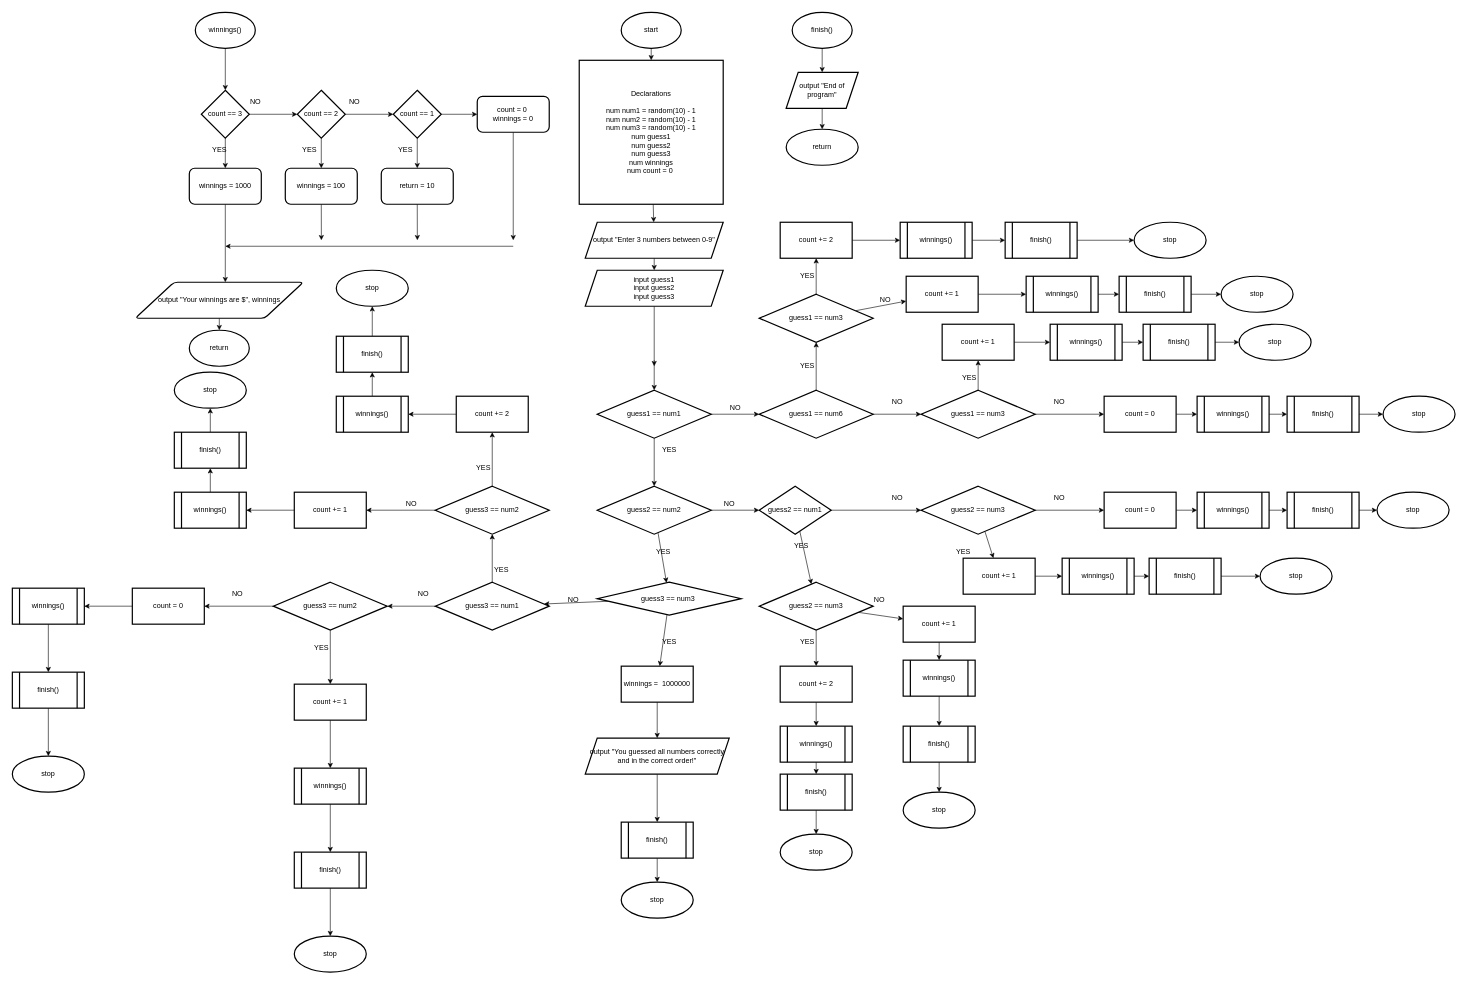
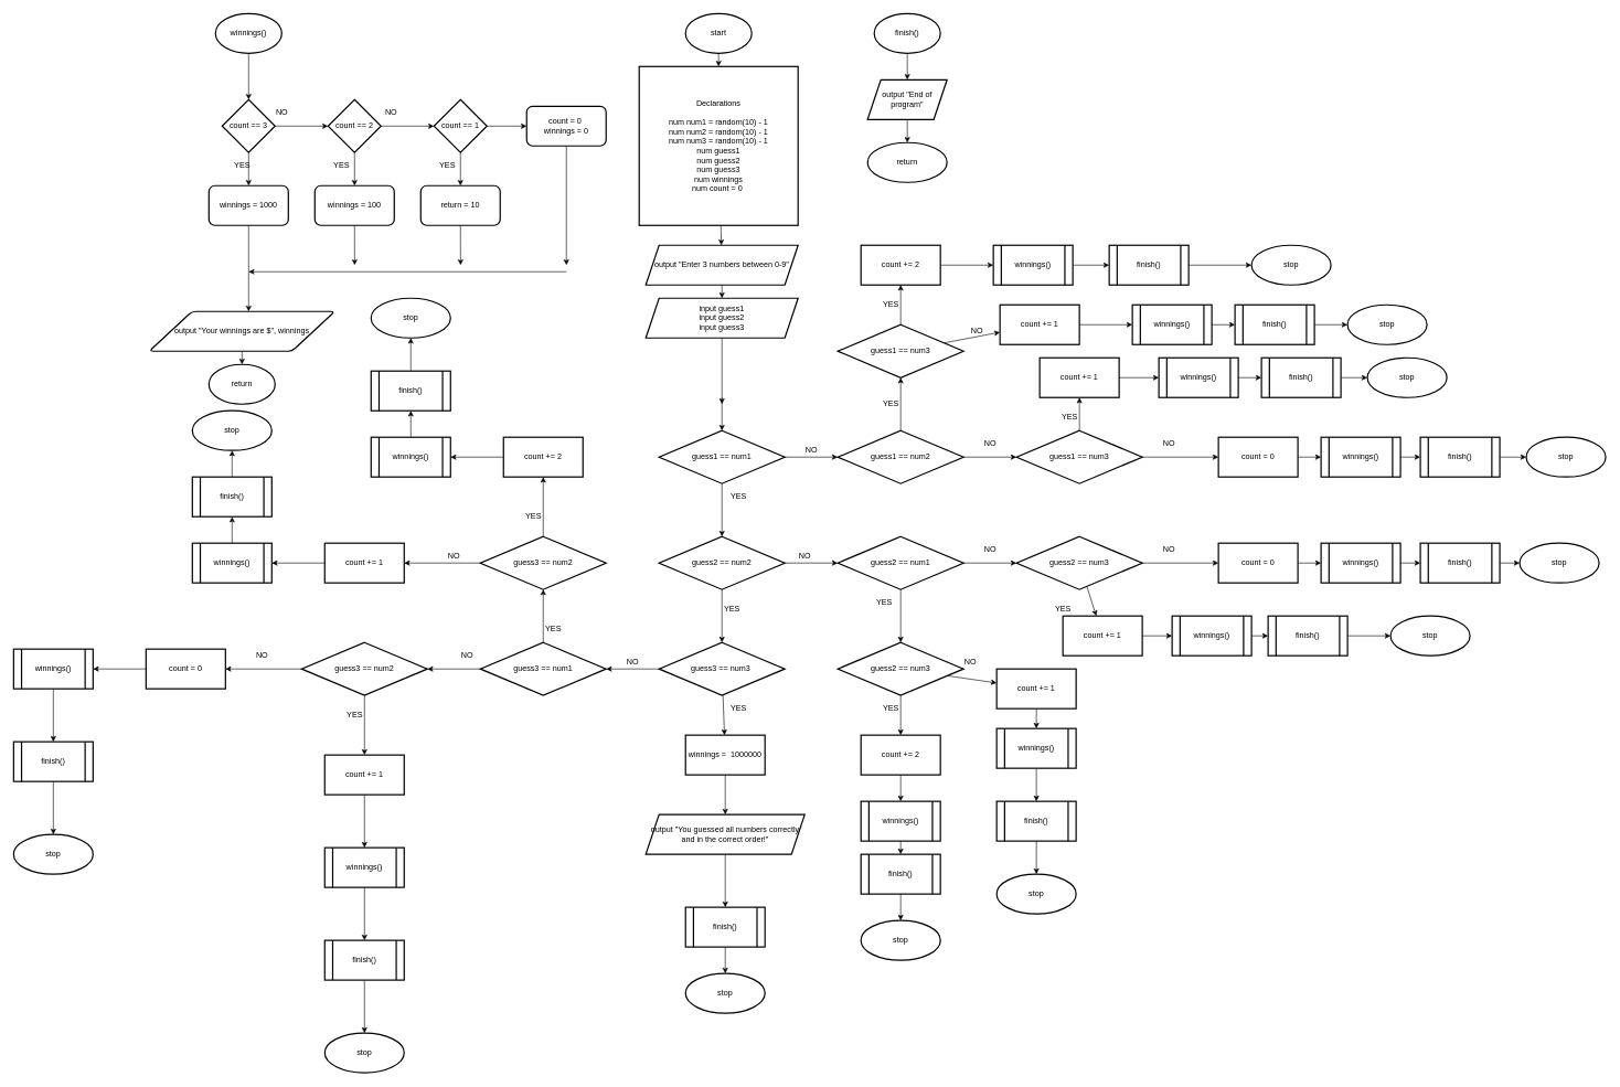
- <mxCell id="18" value="guess1 == num6" style="rhombus;whiteSpace=wrap;html=1;strokeWidth=2;" vertex="1" parent="1"><mxGeometry x="1265" y="650" width="190" height="80" as="geometry" /></mxCell>
+ <mxCell id="18" value="guess1 == num2" style="rhombus;whiteSpace=wrap;html=1;strokeWidth=2;" vertex="1" parent="1"><mxGeometry x="1265" y="650" width="190" height="80" as="geometry" /></mxCell>
- <mxCell id="21" value="guess2 == num1" style="rhombus;whiteSpace=wrap;html=1;strokeWidth=2;" vertex="1" parent="1"><mxGeometry x="1265" y="810" width="120" height="80" as="geometry" /></mxCell>
+ <mxCell id="21" value="guess2 == num1" style="rhombus;whiteSpace=wrap;html=1;strokeWidth=2;" vertex="1" parent="1"><mxGeometry x="1265" y="810" width="190" height="80" as="geometry" /></mxCell>
- <mxCell id="24" value="guess3 == num3&amp;nbsp;" style="rhombus;whiteSpace=wrap;html=1;strokeWidth=2;" vertex="1" parent="1"><mxGeometry x="995" y="970" width="240" height="55" as="geometry" /></mxCell>
+ <mxCell id="24" value="guess3 == num3&amp;nbsp;" style="rhombus;whiteSpace=wrap;html=1;strokeWidth=2;" vertex="1" parent="1"><mxGeometry x="995" y="970" width="190" height="80" as="geometry" /></mxCell>
